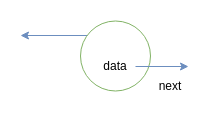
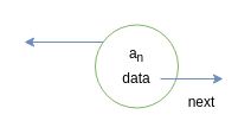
+ <mxCell id="4" value="a&lt;sub&gt;n&lt;/sub&gt;" style="text;html=1;strokeColor=none;fillColor=none;align=center;verticalAlign=middle;whiteSpace=wrap;rounded=0;fontSize=12;" parent="1" vertex="1"><mxGeometry x="95" y="36" width="40" height="20" as="geometry" /></mxCell>
